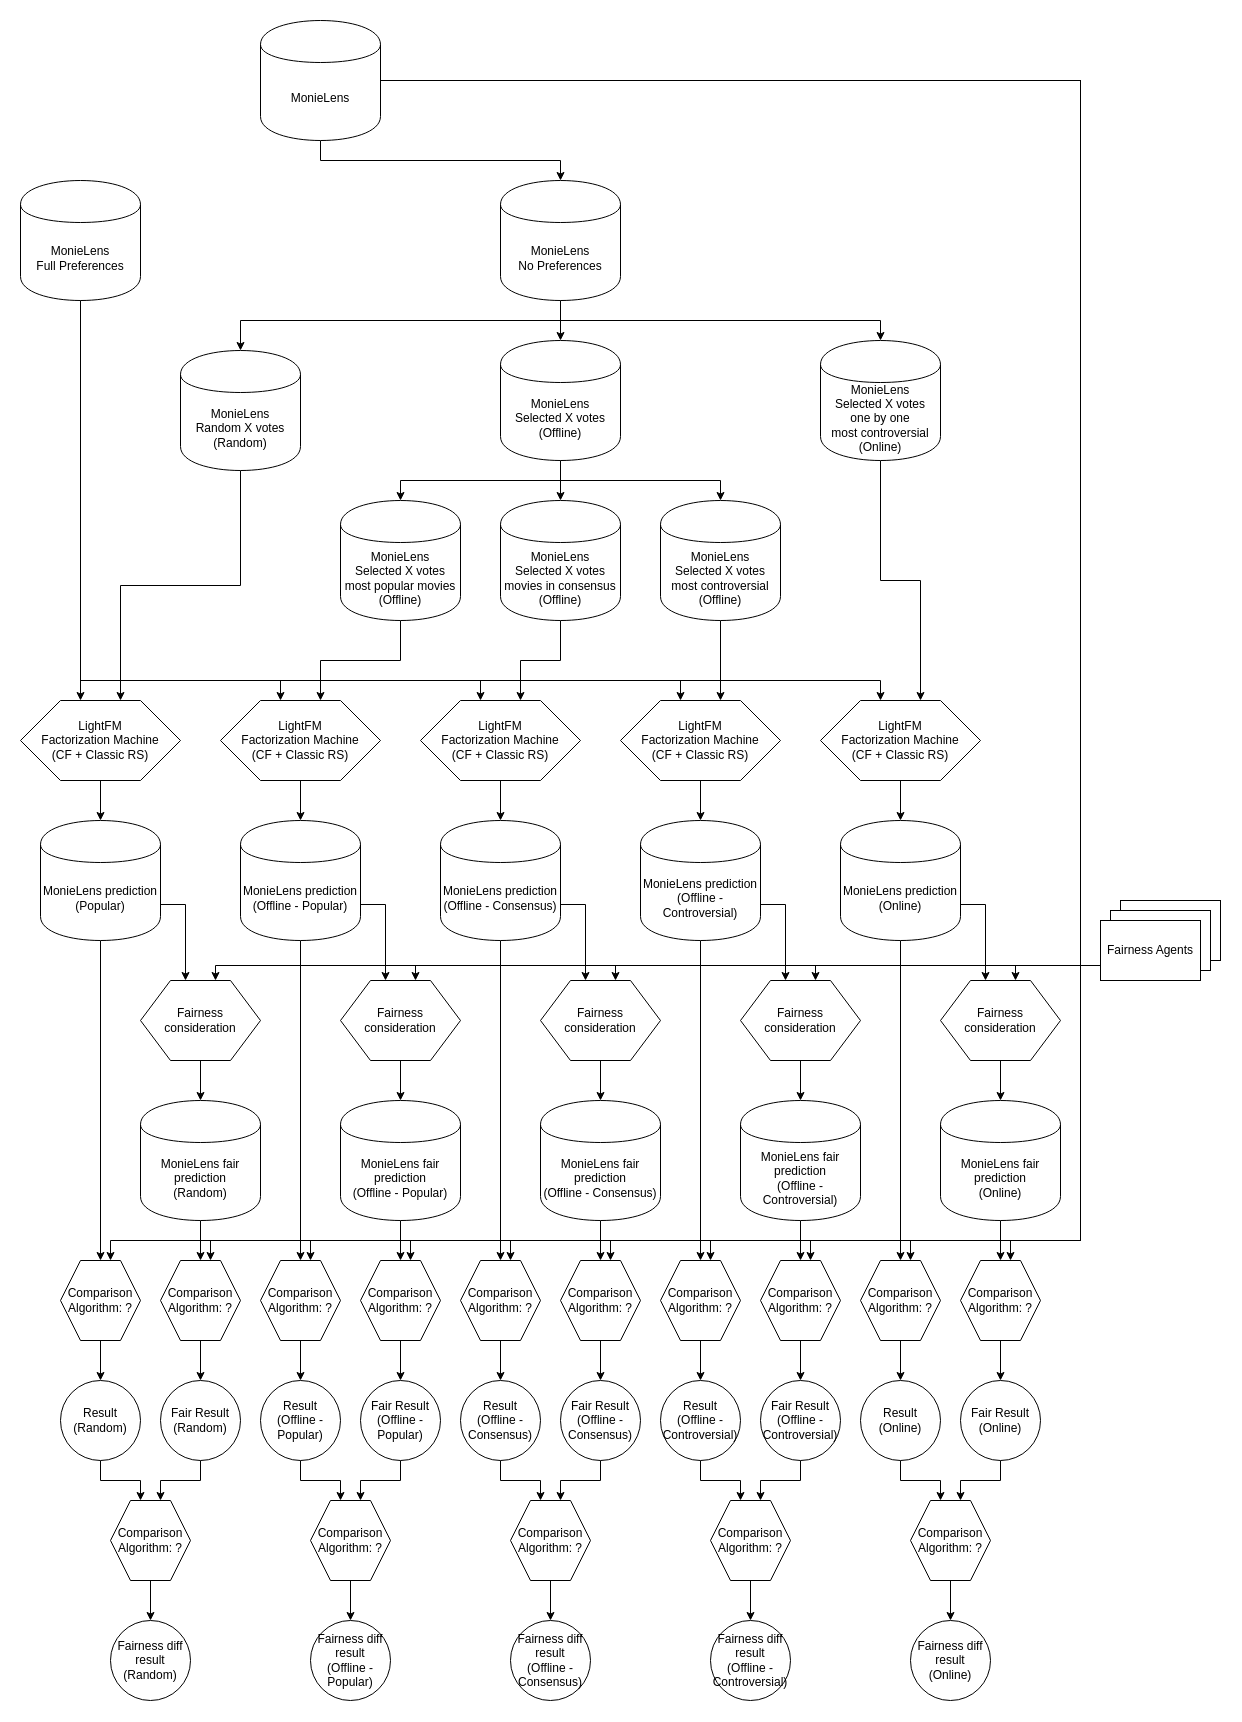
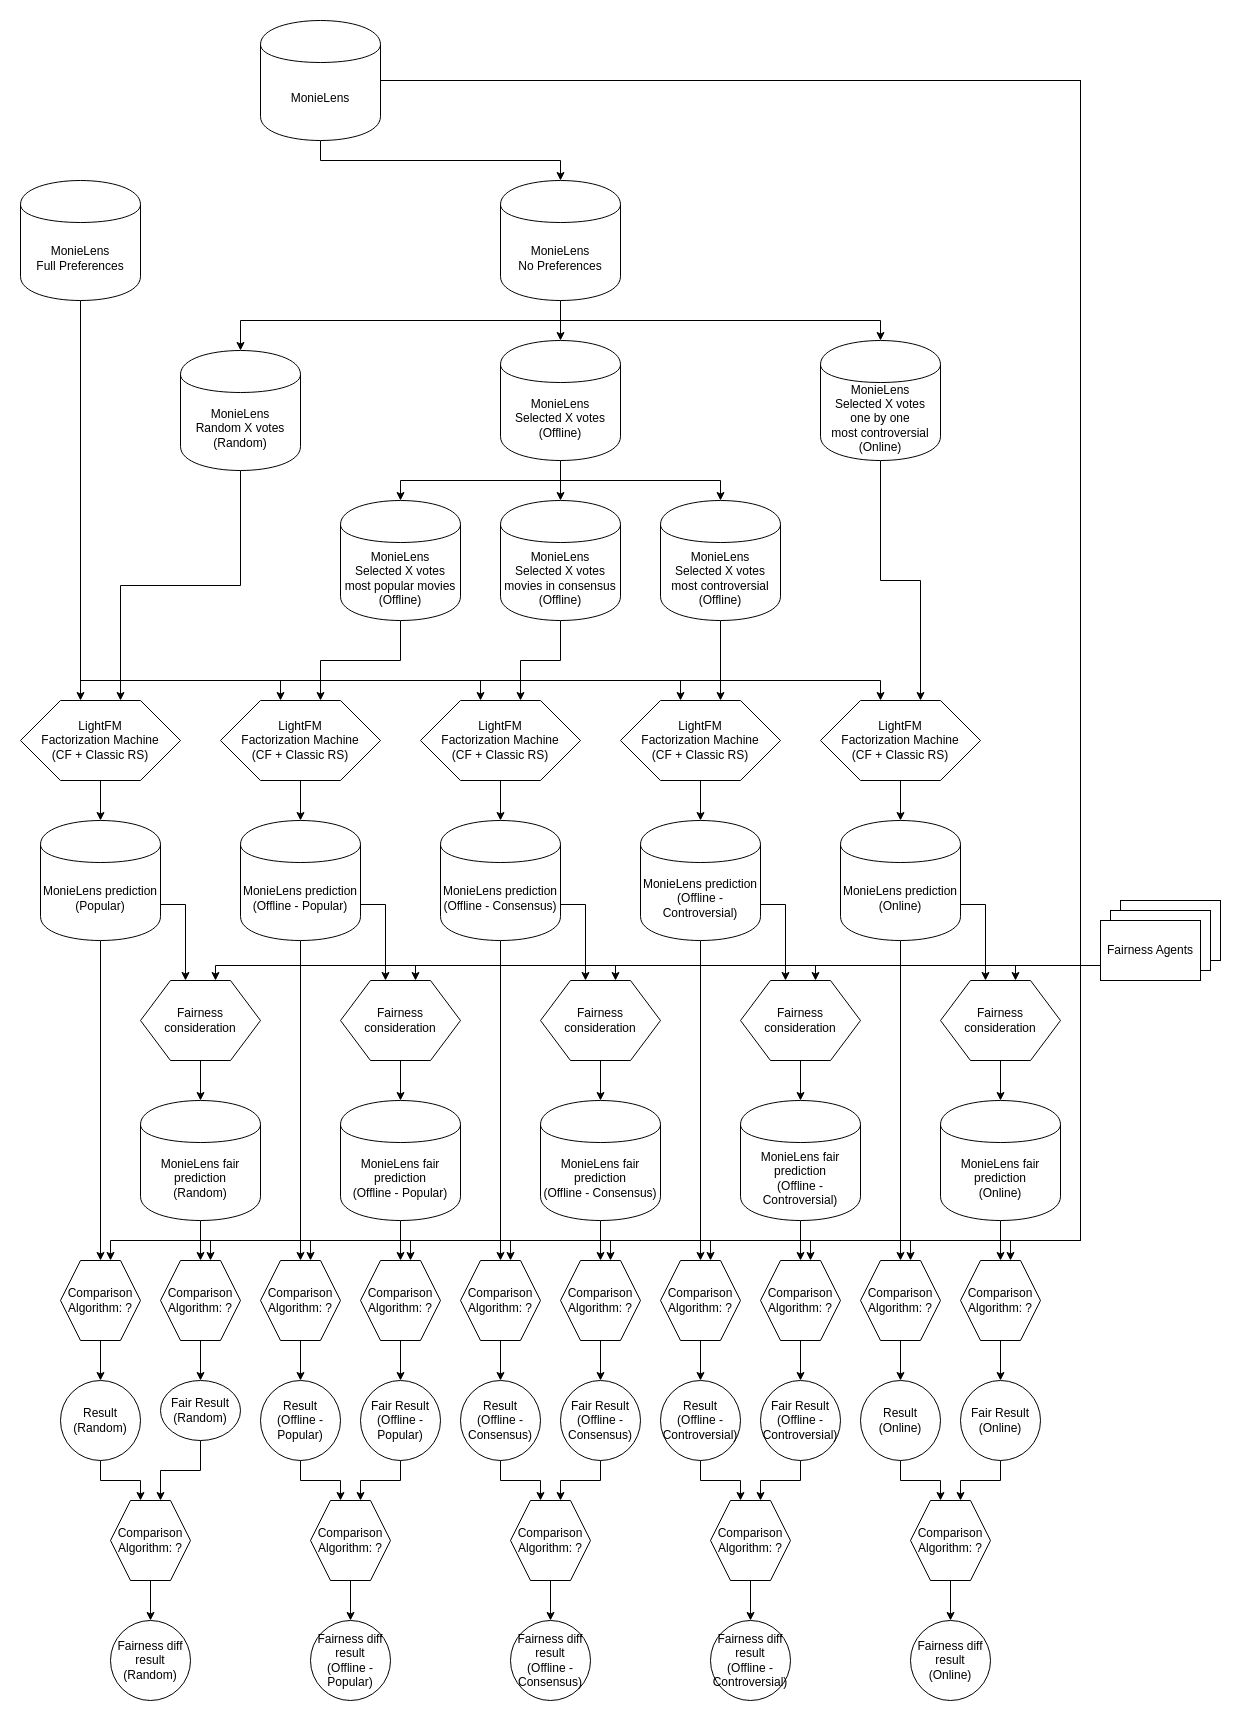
- <mxCell id="122" value="Fair Result&lt;br&gt;(Random)" style="ellipse;whiteSpace=wrap;html=1;aspect=fixed;" vertex="1" parent="1"><mxGeometry x="160" y="1380" width="80" height="80" as="geometry" /></mxCell>
+ <mxCell id="122" value="Fair Result&lt;br&gt;(Random)" style="ellipse;whiteSpace=wrap;html=1;aspect=fixed;" vertex="1" parent="1"><mxGeometry x="160" y="1380" width="80" height="60" as="geometry" /></mxCell>
